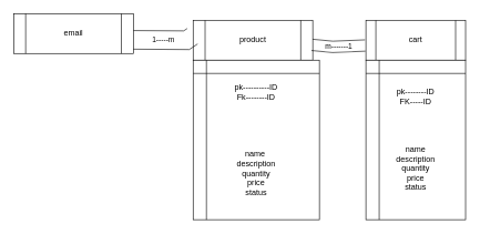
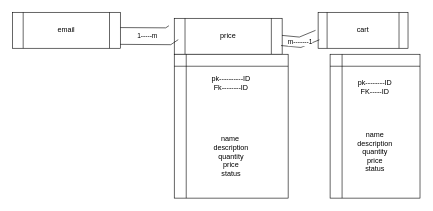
- <mxCell id="3" value="product" style="shape=process;whiteSpace=wrap;html=1;backgroundOutline=1;" vertex="1" parent="1"><mxGeometry x="290" y="30" width="180" height="60" as="geometry" /></mxCell>
+ <mxCell id="3" value="price" style="shape=process;whiteSpace=wrap;html=1;backgroundOutline=1;" vertex="1" parent="1"><mxGeometry x="290" y="30" width="180" height="60" as="geometry" /></mxCell>
- <mxCell id="4" value="cart" style="shape=process;whiteSpace=wrap;html=1;backgroundOutline=1;" vertex="1" parent="1"><mxGeometry x="550" y="30" width="150" height="60" as="geometry" /></mxCell>
+ <mxCell id="4" value="cart" style="shape=process;whiteSpace=wrap;html=1;backgroundOutline=1;" vertex="1" parent="1"><mxGeometry x="530" y="20" width="150" height="60" as="geometry" /></mxCell>
